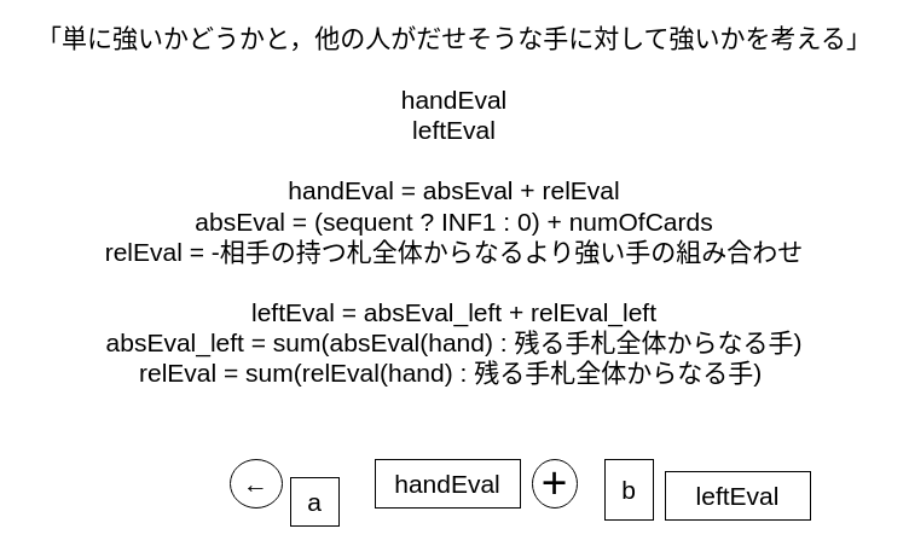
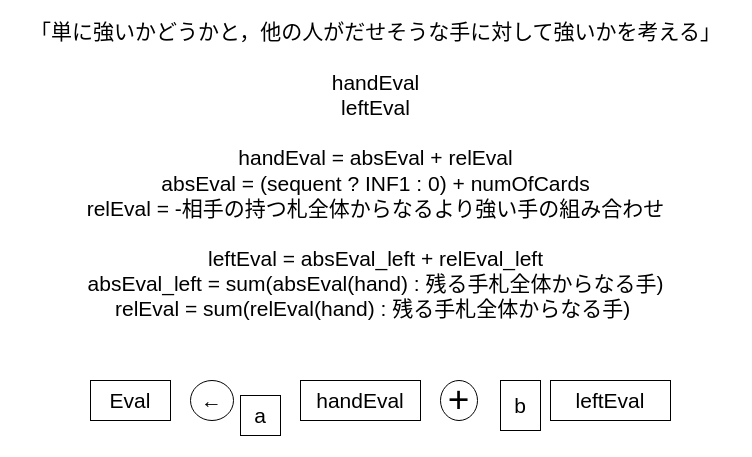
+ <mxCell id="8" value="Eval" style="whiteSpace=wrap;html=1;fontSize=21;" vertex="1" parent="1"><mxGeometry x="90" y="380" width="80" height="40" as="geometry" /></mxCell>
- <mxCell id="3" value="handEval" style="whiteSpace=wrap;html=1;fontSize=21;" vertex="1" parent="1"><mxGeometry x="310" y="380" width="120" height="40" as="geometry" /></mxCell>
+ <mxCell id="3" value="handEval" style="whiteSpace=wrap;html=1;fontSize=21;" vertex="1" parent="1"><mxGeometry x="300" y="380" width="120" height="40" as="geometry" /></mxCell>
- <mxCell id="4" value="leftEval" style="whiteSpace=wrap;html=1;fontSize=21;" vertex="1" parent="1"><mxGeometry x="550" y="390" width="120" height="40" as="geometry" /></mxCell>
+ <mxCell id="4" value="leftEval" style="whiteSpace=wrap;html=1;fontSize=21;" vertex="1" parent="1"><mxGeometry x="550" y="380" width="120" height="40" as="geometry" /></mxCell>
